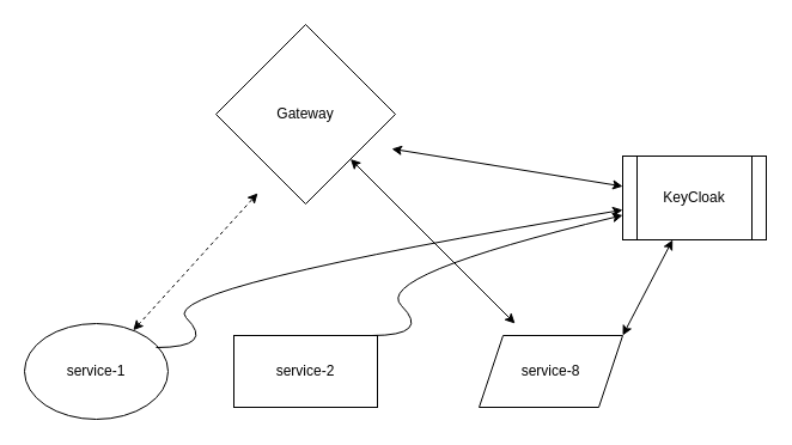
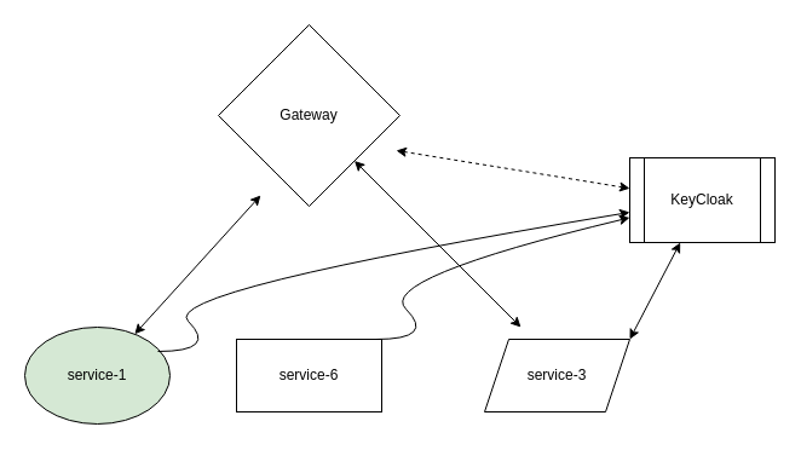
- <mxCell id="7" value="" style="endArrow=classic;startArrow=classic;html=1;exitX=0.98;exitY=0.693;exitDx=0;exitDy=0;exitPerimeter=0;" edge="1" parent="1" source="3" target="6"><mxGeometry width="50" height="50" relative="1" as="geometry"><mxPoint x="360" y="170" as="sourcePoint" /><mxPoint x="410" y="120" as="targetPoint" /></mxGeometry></mxCell>
+ <mxCell id="7" value="" style="endArrow=classic;startArrow=classic;html=1;exitX=0.98;exitY=0.693;exitDx=0;exitDy=0;exitPerimeter=0;dashed=1;" edge="1" parent="1" source="3" target="6"><mxGeometry width="50" height="50" relative="1" as="geometry"><mxPoint x="360" y="170" as="sourcePoint" /><mxPoint x="410" y="120" as="targetPoint" /></mxGeometry></mxCell>
- <mxCell id="9" value="" style="endArrow=classic;startArrow=classic;html=1;entryX=0.233;entryY=0.94;entryDx=0;entryDy=0;entryPerimeter=0;dashed=1;" edge="1" parent="1" source="4" target="3"><mxGeometry width="50" height="50" relative="1" as="geometry"><mxPoint x="130" y="250" as="sourcePoint" /><mxPoint x="180" y="200" as="targetPoint" /></mxGeometry></mxCell>
+ <mxCell id="9" value="" style="endArrow=classic;startArrow=classic;html=1;entryX=0.233;entryY=0.94;entryDx=0;entryDy=0;entryPerimeter=0;" edge="1" parent="1" source="4" target="3"><mxGeometry width="50" height="50" relative="1" as="geometry"><mxPoint x="130" y="250" as="sourcePoint" /><mxPoint x="180" y="200" as="targetPoint" /></mxGeometry></mxCell>
- <mxCell id="4" value="service-1" style="ellipse;whiteSpace=wrap;html=1;" vertex="1" parent="1"><mxGeometry x="20" y="270" width="120" height="80" as="geometry" /></mxCell>
+ <mxCell id="4" value="service-1" style="ellipse;whiteSpace=wrap;html=1;fillColor=#d5e8d4;" vertex="1" parent="1"><mxGeometry x="20" y="270" width="120" height="80" as="geometry" /></mxCell>
- <mxCell id="2" value="&lt;span&gt;service-2&lt;/span&gt;" style="rounded=0;whiteSpace=wrap;html=1;" vertex="1" parent="1"><mxGeometry x="195" y="280" width="120" height="60" as="geometry" /></mxCell>
+ <mxCell id="2" value="&lt;span&gt;service-6&lt;/span&gt;" style="rounded=0;whiteSpace=wrap;html=1;" vertex="1" parent="1"><mxGeometry x="195" y="280" width="120" height="60" as="geometry" /></mxCell>
- <mxCell id="5" value="&lt;span&gt;service-8&lt;/span&gt;" style="shape=parallelogram;perimeter=parallelogramPerimeter;whiteSpace=wrap;html=1;fixedSize=1;" vertex="1" parent="1"><mxGeometry x="400" y="280" width="120" height="60" as="geometry" /></mxCell>
+ <mxCell id="5" value="&lt;span&gt;service-3&lt;/span&gt;" style="shape=parallelogram;perimeter=parallelogramPerimeter;whiteSpace=wrap;html=1;fixedSize=1;" vertex="1" parent="1"><mxGeometry x="400" y="280" width="120" height="60" as="geometry" /></mxCell>
